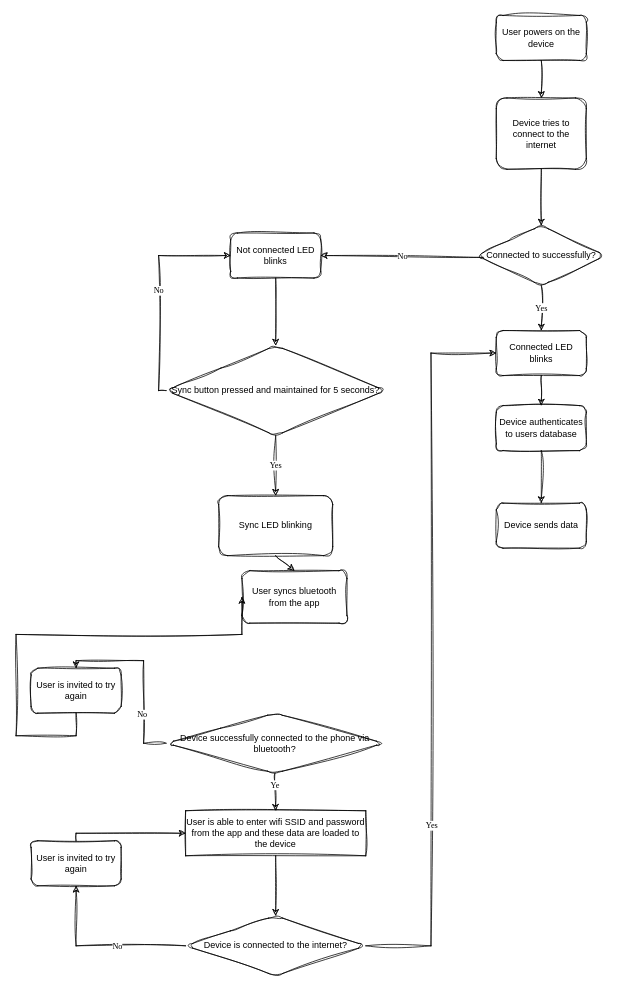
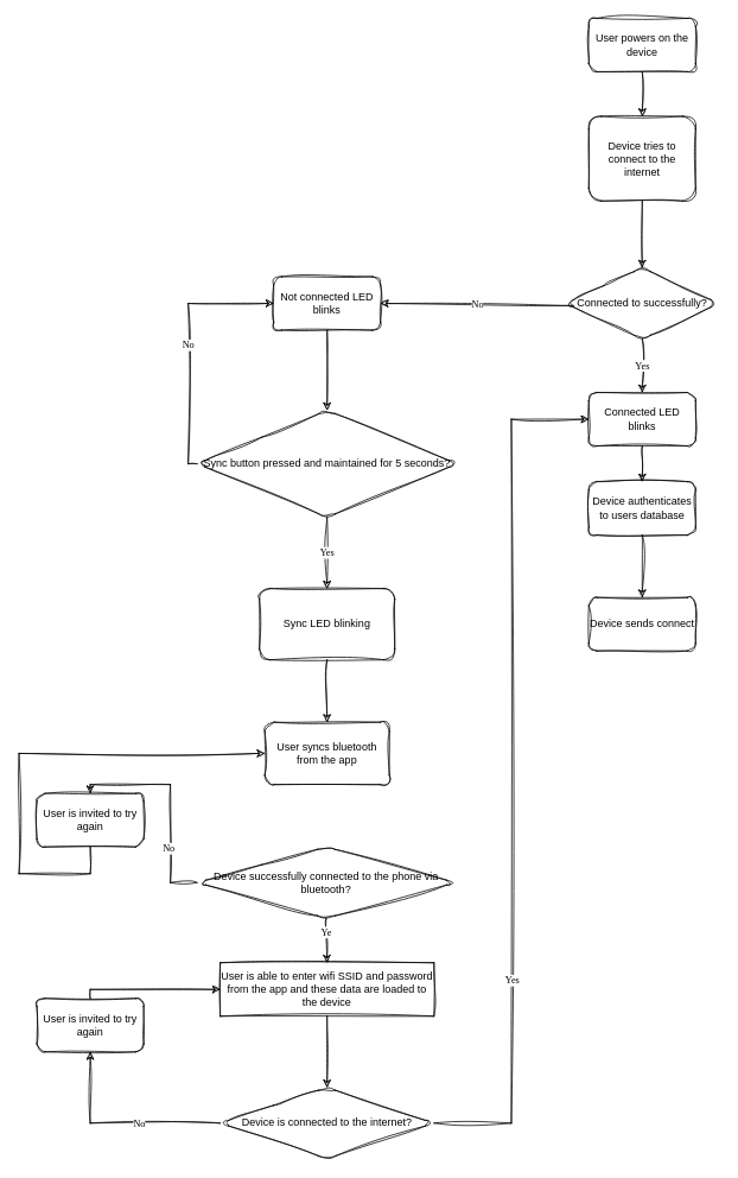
- <mxCell id="8" value="Device sends data" style="rounded=1;whiteSpace=wrap;html=1;labelBackgroundColor=none;sketch=1;curveFitting=1;jiggle=2;" vertex="1" parent="1"><mxGeometry x="660.94" y="670" width="120" height="60" as="geometry" /></mxCell>
+ <mxCell id="8" value="Device sends connect" style="rounded=1;whiteSpace=wrap;html=1;labelBackgroundColor=none;sketch=1;curveFitting=1;jiggle=2;" vertex="1" parent="1"><mxGeometry x="660.94" y="670" width="120" height="60" as="geometry" /></mxCell>
- <mxCell id="11" value="User syncs bluetooth from the app" style="rounded=1;whiteSpace=wrap;html=1;labelBackgroundColor=none;sketch=1;curveFitting=1;jiggle=2;" vertex="1" parent="1"><mxGeometry x="321.94" y="760" width="140" height="70" as="geometry" /></mxCell>
+ <mxCell id="11" value="User syncs bluetooth from the app" style="rounded=1;whiteSpace=wrap;html=1;labelBackgroundColor=none;sketch=1;curveFitting=1;jiggle=2;" vertex="1" parent="1"><mxGeometry x="296.94" y="810" width="140" height="70" as="geometry" /></mxCell>
